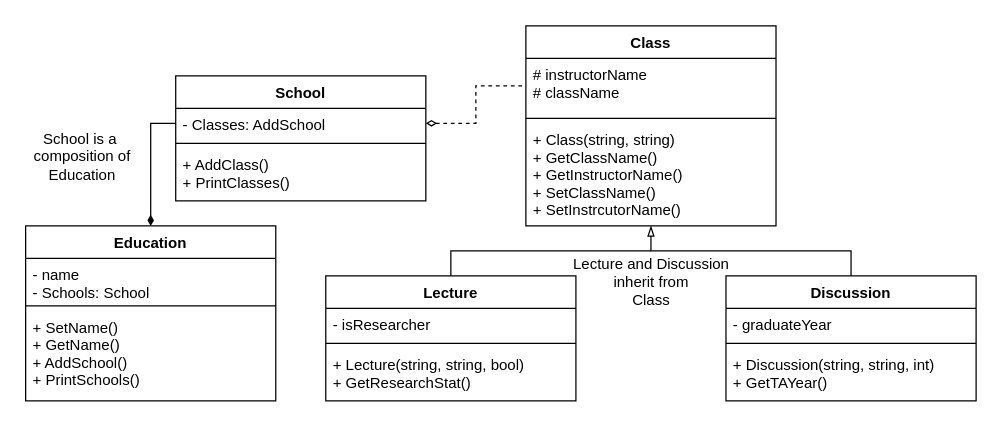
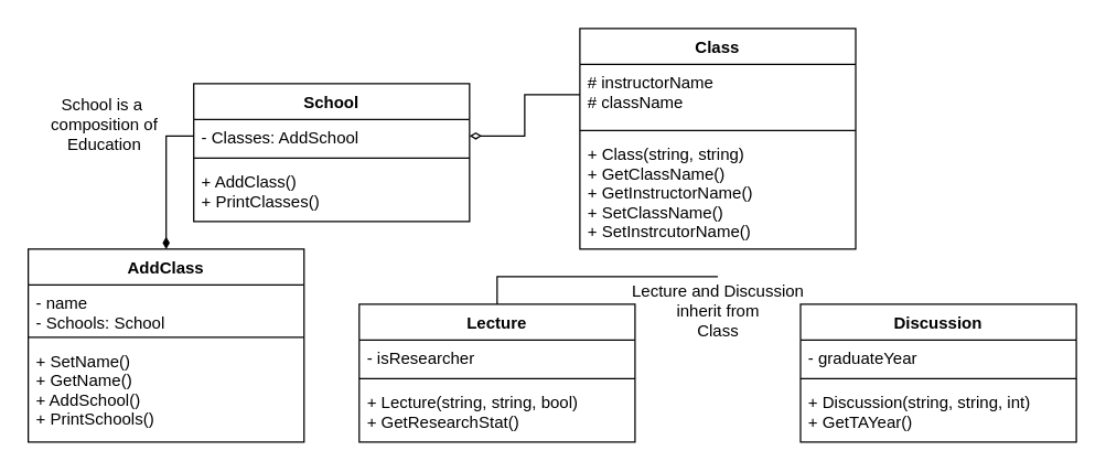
- <mxCell id="20" style="edgeStyle=orthogonalEdgeStyle;rounded=0;orthogonalLoop=1;jettySize=auto;html=1;exitX=1;exitY=0.5;exitDx=0;exitDy=0;entryX=0;entryY=0.5;entryDx=0;entryDy=0;endArrow=none;endFill=0;startArrow=diamondThin;startFill=0;dashed=1;" parent="1" source="17" target="3" edge="1"><mxGeometry relative="1" as="geometry" /></mxCell>
+ <mxCell id="20" style="edgeStyle=orthogonalEdgeStyle;rounded=0;orthogonalLoop=1;jettySize=auto;html=1;exitX=1;exitY=0.5;exitDx=0;exitDy=0;entryX=0;entryY=0.5;entryDx=0;entryDy=0;endArrow=none;endFill=0;startArrow=diamondThin;startFill=0;" parent="1" source="17" target="3" edge="1"><mxGeometry relative="1" as="geometry" /></mxCell>
- <mxCell id="27" value="School is a&amp;nbsp;&lt;br&gt;composition of&lt;br&gt;Education" style="text;html=1;align=center;verticalAlign=middle;resizable=0;points=[];autosize=1;strokeColor=none;fillColor=none;" parent="1" vertex="1"><mxGeometry x="20" y="100" width="90" height="50" as="geometry" /></mxCell>
+ <mxCell id="27" value="School is a&amp;nbsp;&lt;br&gt;composition of&lt;br&gt;Education" style="text;html=1;align=center;verticalAlign=middle;resizable=0;points=[];autosize=1;strokeColor=none;fillColor=none;" parent="1" vertex="1"><mxGeometry x="30" y="65" width="90" height="50" as="geometry" /></mxCell>
- <mxCell id="22" value="Education" style="swimlane;fontStyle=1;align=center;verticalAlign=top;childLayout=stackLayout;horizontal=1;startSize=26;horizontalStack=0;resizeParent=1;resizeParentMax=0;resizeLast=0;collapsible=1;marginBottom=0;" parent="1" vertex="1"><mxGeometry x="20" y="180" width="200" height="140" as="geometry" /></mxCell>
+ <mxCell id="22" value="AddClass" style="swimlane;fontStyle=1;align=center;verticalAlign=top;childLayout=stackLayout;horizontal=1;startSize=26;horizontalStack=0;resizeParent=1;resizeParentMax=0;resizeLast=0;collapsible=1;marginBottom=0;" parent="1" vertex="1"><mxGeometry x="20" y="180" width="200" height="140" as="geometry" /></mxCell>
- <mxCell id="11" style="edgeStyle=orthogonalEdgeStyle;rounded=0;orthogonalLoop=1;jettySize=auto;html=1;exitX=0.5;exitY=0;exitDx=0;exitDy=0;entryX=0.5;entryY=1;entryDx=0;entryDy=0;endArrow=blockThin;endFill=0;" parent="1" source="12" target="2" edge="1"><mxGeometry relative="1" as="geometry" /></mxCell>
